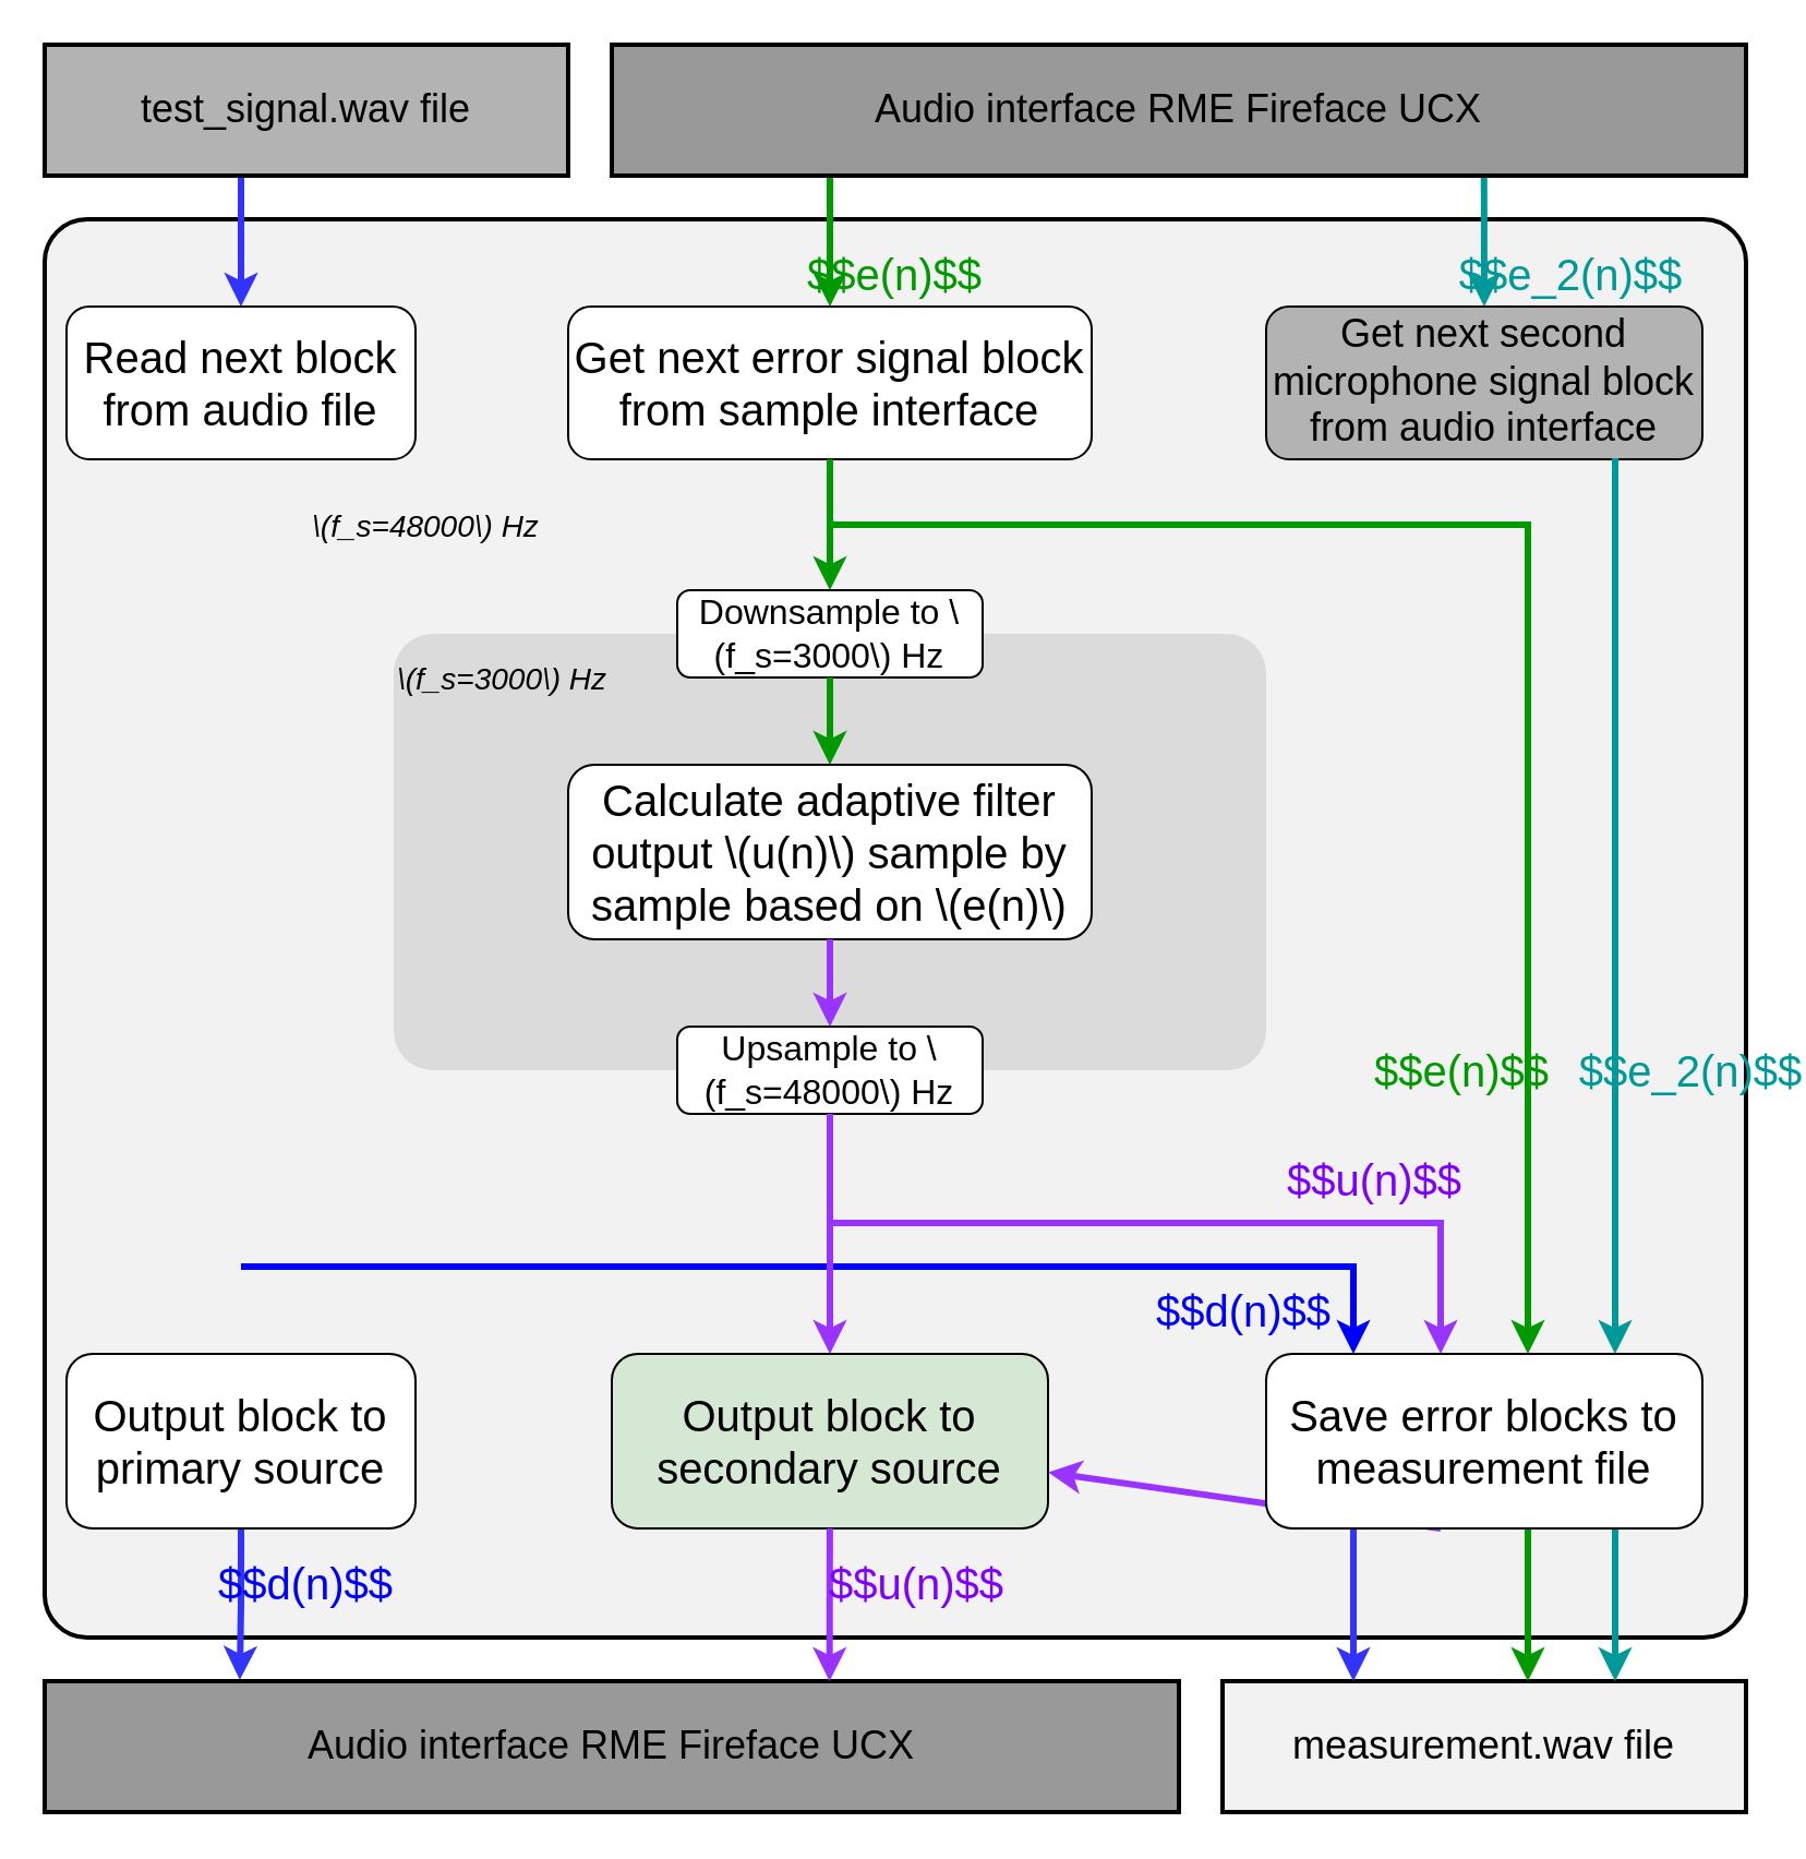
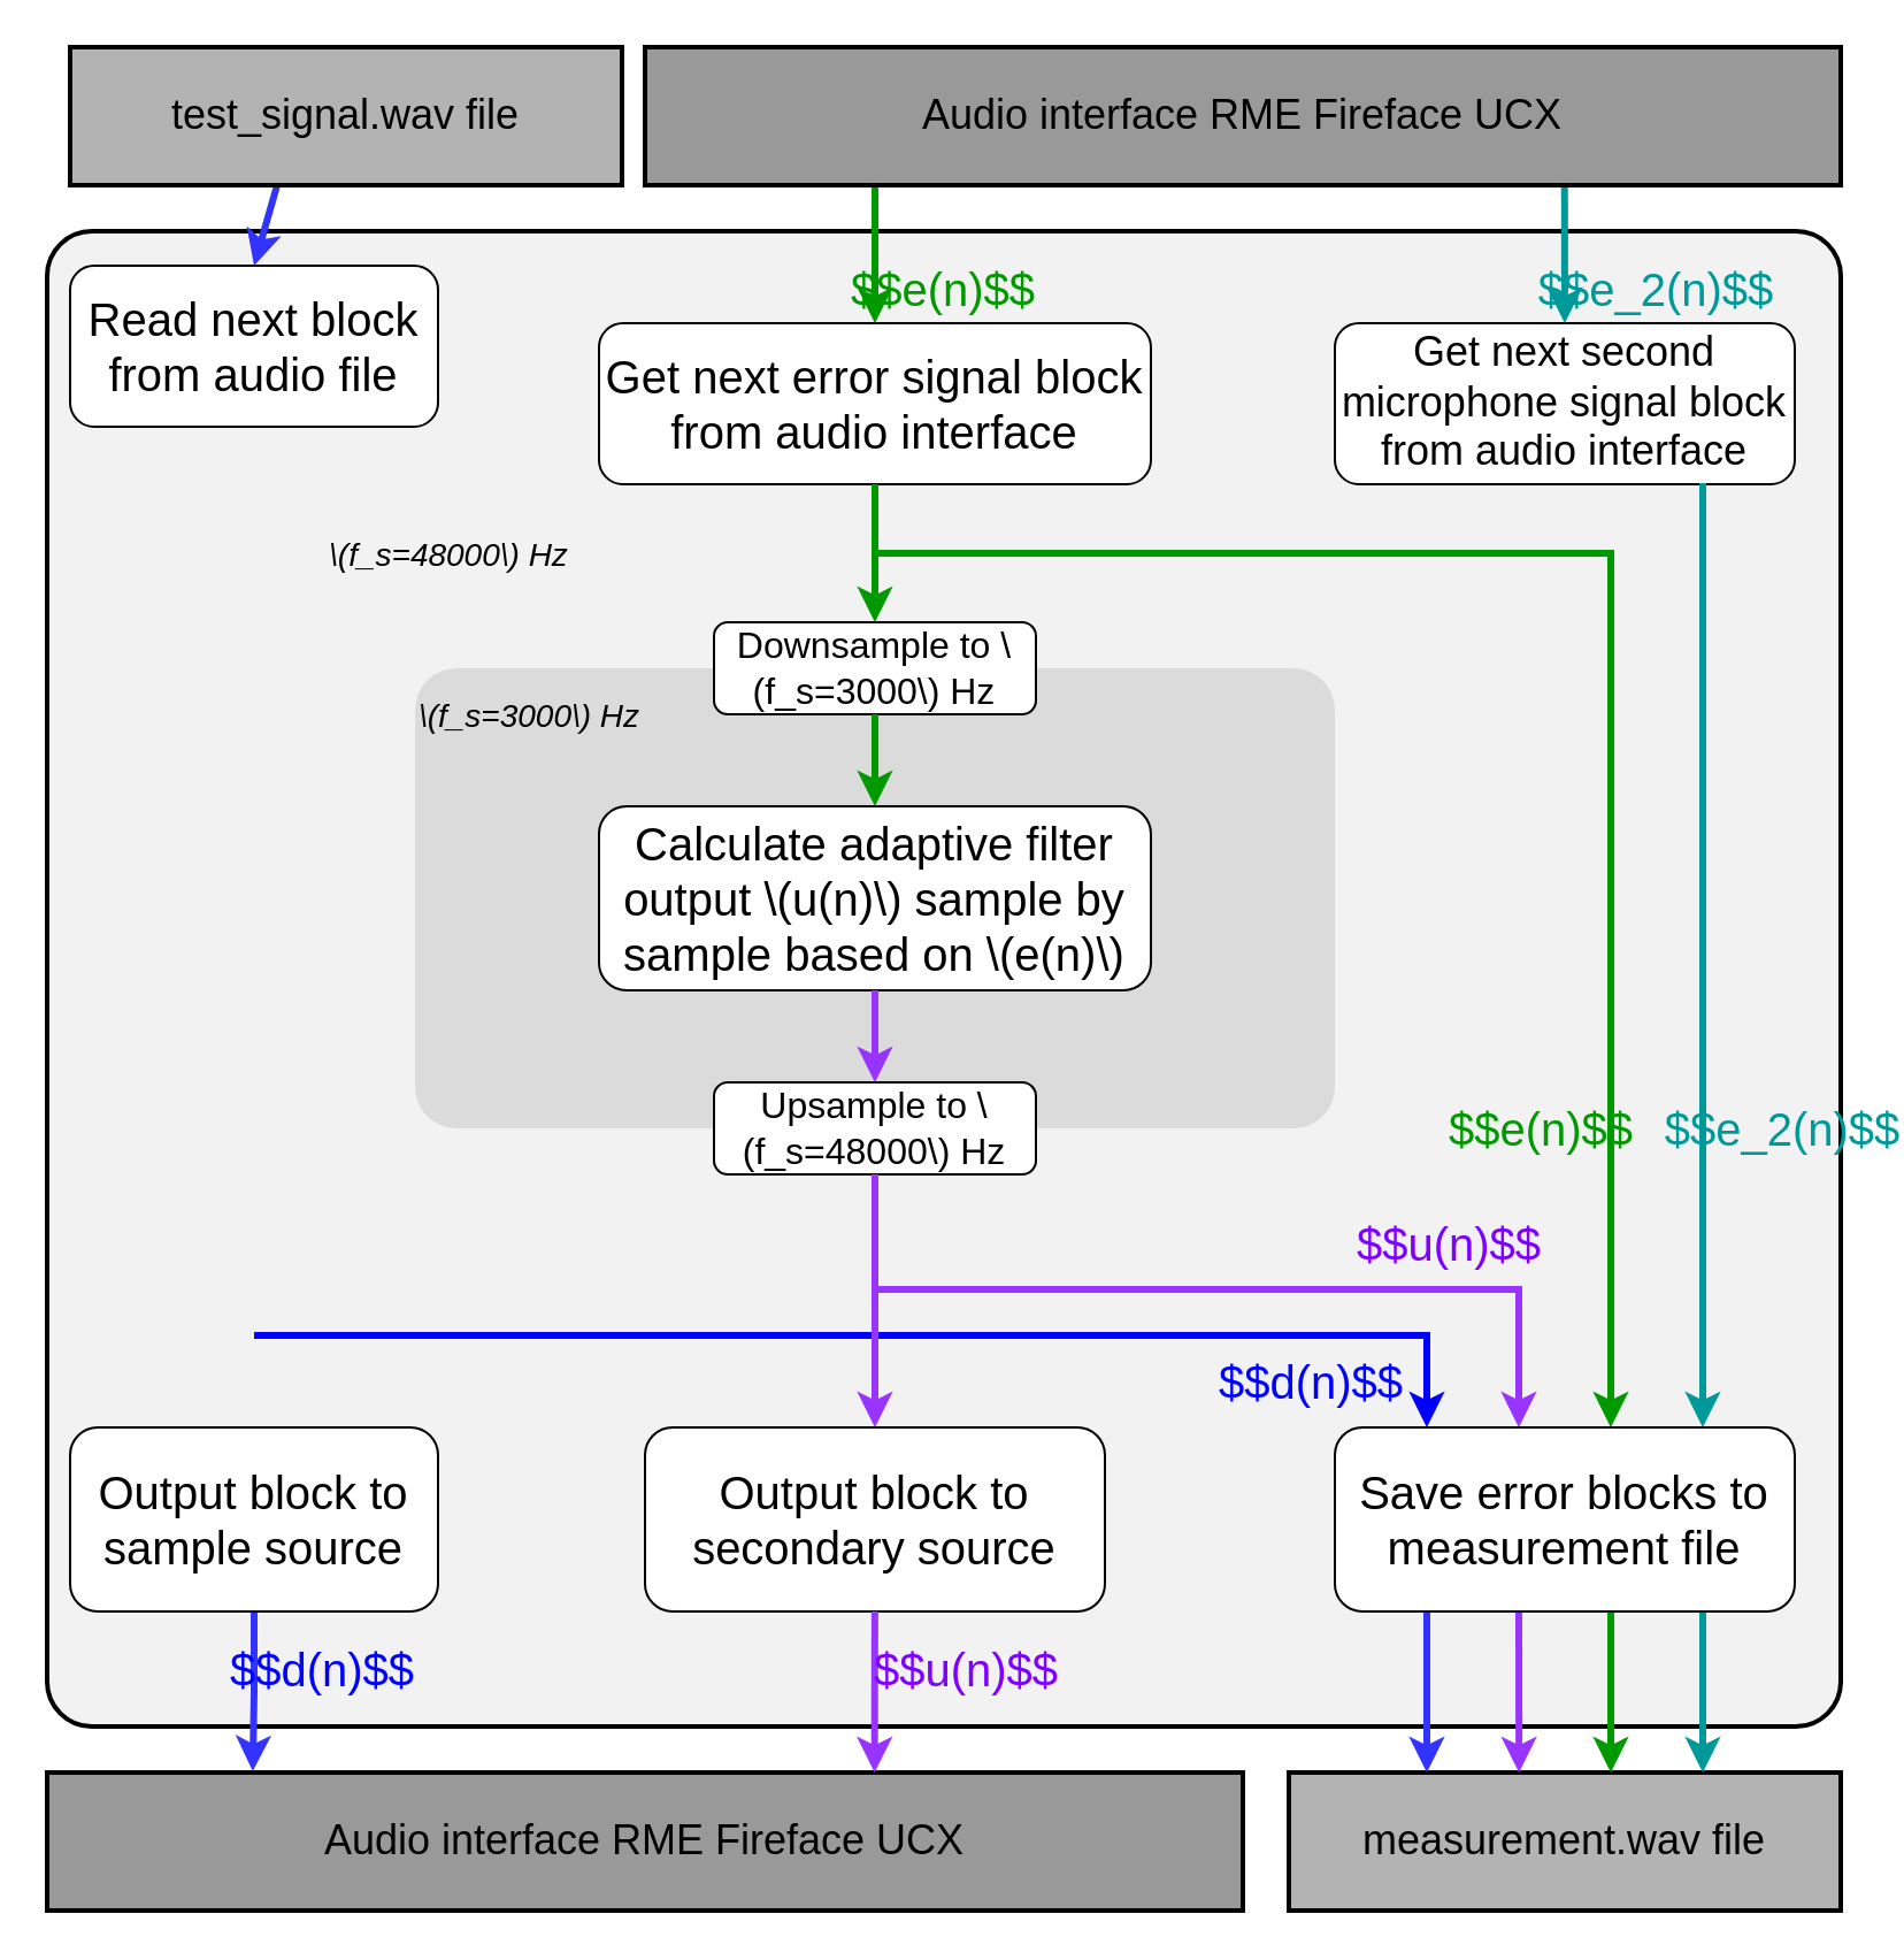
- <mxCell id="34" value="&lt;font style=&quot;font-size: 18px;&quot;&gt;test_signal.wav file&lt;br&gt;&lt;/font&gt;" style="rounded=0;whiteSpace=wrap;html=1;strokeWidth=2;fillColor=#B3B3B3;" parent="1" vertex="1"><mxGeometry x="20" y="20" width="240" height="60" as="geometry" /></mxCell>
+ <mxCell id="34" value="&lt;font style=&quot;font-size: 18px;&quot;&gt;test_signal.wav file&lt;br&gt;&lt;/font&gt;" style="rounded=0;whiteSpace=wrap;html=1;strokeWidth=2;fillColor=#B3B3B3;" parent="1" vertex="1"><mxGeometry x="30" y="20" width="240" height="60" as="geometry" /></mxCell>
- <mxCell id="6" value="&lt;font style=&quot;font-size: 20px;&quot;&gt;Read next block from audio file&lt;/font&gt;" style="rounded=1;whiteSpace=wrap;html=1;" parent="1" vertex="1"><mxGeometry x="30" y="140" width="160" height="70" as="geometry" /></mxCell>
+ <mxCell id="6" value="&lt;font style=&quot;font-size: 20px;&quot;&gt;Read next block from audio file&lt;/font&gt;" style="rounded=1;whiteSpace=wrap;html=1;" parent="1" vertex="1"><mxGeometry x="30" y="115" width="160" height="70" as="geometry" /></mxCell>
- <mxCell id="4" value="&lt;font style=&quot;font-size: 20px;&quot;&gt;Get next error signal block from sample interface&lt;br&gt;&lt;/font&gt;" style="rounded=1;whiteSpace=wrap;html=1;" parent="1" vertex="1"><mxGeometry x="260" y="140" width="240" height="70" as="geometry" /></mxCell>
+ <mxCell id="4" value="&lt;font style=&quot;font-size: 20px;&quot;&gt;Get next error signal block from audio interface&lt;br&gt;&lt;/font&gt;" style="rounded=1;whiteSpace=wrap;html=1;" parent="1" vertex="1"><mxGeometry x="260" y="140" width="240" height="70" as="geometry" /></mxCell>
- <mxCell id="12" value="&lt;font style=&quot;font-size: 18px;&quot;&gt;Get next second microphone signal block from audio interface&lt;/font&gt;" style="rounded=1;whiteSpace=wrap;html=1;fillColor=#b3b3b3;" parent="1" vertex="1"><mxGeometry x="580" y="140" width="200" height="70" as="geometry" /></mxCell>
+ <mxCell id="12" value="&lt;font style=&quot;font-size: 18px;&quot;&gt;Get next second microphone signal block from audio interface&lt;/font&gt;" style="rounded=1;whiteSpace=wrap;html=1;" parent="1" vertex="1"><mxGeometry x="580" y="140" width="200" height="70" as="geometry" /></mxCell>
- <mxCell id="11" value="&lt;font style=&quot;font-size: 20px;&quot;&gt;Output block to primary source&lt;/font&gt;" style="rounded=1;whiteSpace=wrap;html=1;" parent="1" vertex="1"><mxGeometry x="30" y="620" width="160" height="80" as="geometry" /></mxCell>
+ <mxCell id="11" value="&lt;font style=&quot;font-size: 20px;&quot;&gt;Output block to sample source&lt;/font&gt;" style="rounded=1;whiteSpace=wrap;html=1;" parent="1" vertex="1"><mxGeometry x="30" y="620" width="160" height="80" as="geometry" /></mxCell>
- <mxCell id="8" value="&lt;font style=&quot;font-size: 20px;&quot;&gt;Output block to secondary source&lt;/font&gt;" style="rounded=1;whiteSpace=wrap;html=1;fillColor=#d5e8d4;" parent="1" vertex="1"><mxGeometry x="280" y="620" width="200" height="80" as="geometry" /></mxCell>
+ <mxCell id="8" value="&lt;font style=&quot;font-size: 20px;&quot;&gt;Output block to secondary source&lt;/font&gt;" style="rounded=1;whiteSpace=wrap;html=1;" parent="1" vertex="1"><mxGeometry x="280" y="620" width="200" height="80" as="geometry" /></mxCell>
- <mxCell id="27" value="" style="endArrow=classic;html=1;rounded=0;strokeColor=#9933FF;strokeWidth=3;exitX=0.4;exitY=1;exitDx=0;exitDy=0;exitPerimeter=0;" parent="1" target="8" edge="1" source="32"><mxGeometry width="50" height="50" relative="1" as="geometry"><mxPoint x="660" y="730" as="sourcePoint" /><mxPoint x="710" y="680" as="targetPoint" /></mxGeometry></mxCell>
+ <mxCell id="27" value="" style="endArrow=classic;html=1;rounded=0;entryX=0.417;entryY=0;entryDx=0;entryDy=0;entryPerimeter=0;strokeColor=#9933FF;strokeWidth=3;exitX=0.4;exitY=1;exitDx=0;exitDy=0;exitPerimeter=0;" parent="1" target="14" edge="1" source="32"><mxGeometry width="50" height="50" relative="1" as="geometry"><mxPoint x="660" y="730" as="sourcePoint" /><mxPoint x="710" y="680" as="targetPoint" /></mxGeometry></mxCell>
- <mxCell id="14" value="&lt;font style=&quot;font-size: 18px;&quot;&gt;measurement.wav file&lt;/font&gt;" style="rounded=0;whiteSpace=wrap;html=1;strokeWidth=2;fillColor=#f2f2f2;" parent="1" vertex="1"><mxGeometry x="560" y="770" width="240" height="60" as="geometry" /></mxCell>
+ <mxCell id="14" value="&lt;font style=&quot;font-size: 18px;&quot;&gt;measurement.wav file&lt;/font&gt;" style="rounded=0;whiteSpace=wrap;html=1;strokeWidth=2;fillColor=#B3B3B3;" parent="1" vertex="1"><mxGeometry x="560" y="770" width="240" height="60" as="geometry" /></mxCell>
